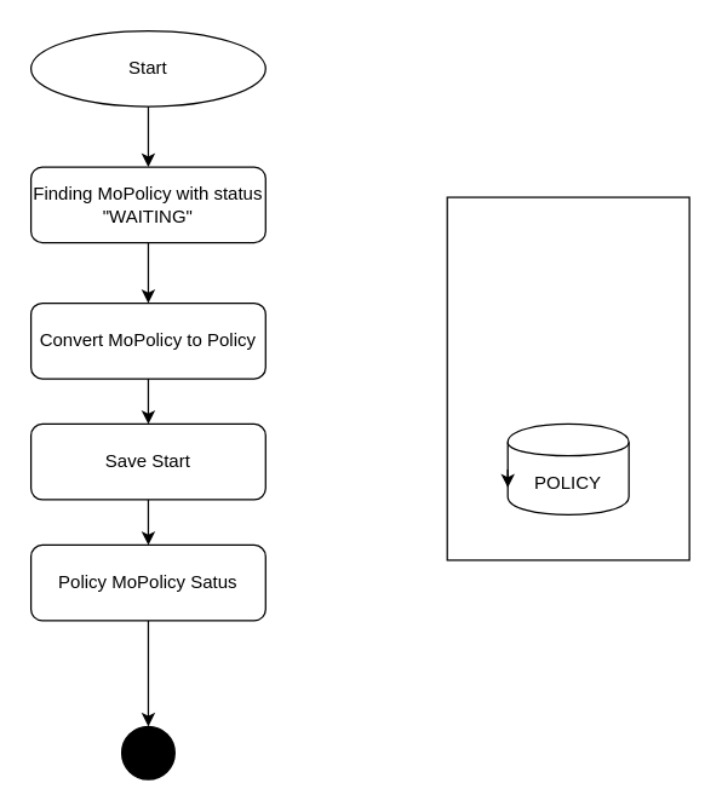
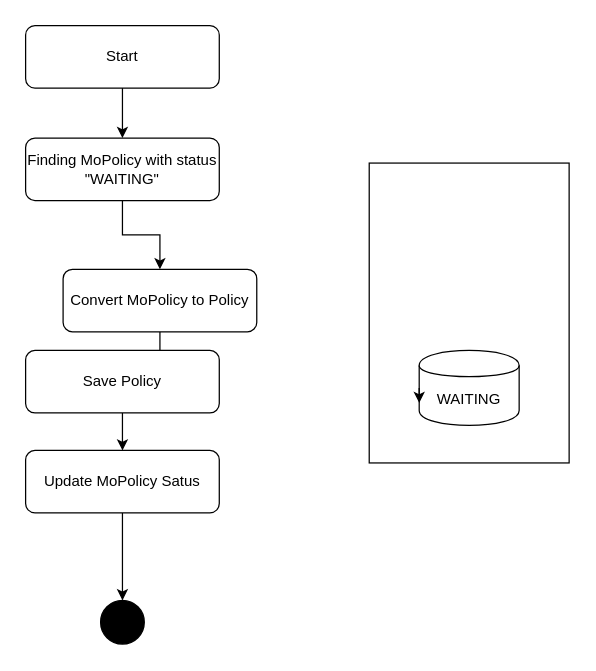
- <mxCell id="4" value="Start" style="ellipse;whiteSpace=wrap;html=1;" parent="1" vertex="1"><mxGeometry x="20" y="20" width="155" height="50" as="geometry" /></mxCell>
+ <mxCell id="4" value="Start" style="rounded=1;whiteSpace=wrap;html=1;" parent="1" vertex="1"><mxGeometry x="20" y="20" width="155" height="50" as="geometry" /></mxCell>
- <mxCell id="9" value="Convert MoPolicy to Policy" style="rounded=1;whiteSpace=wrap;html=1;" vertex="1" parent="1"><mxGeometry x="20" y="200" width="155" height="50" as="geometry" /></mxCell>
+ <mxCell id="9" value="Convert MoPolicy to Policy" style="rounded=1;whiteSpace=wrap;html=1;" vertex="1" parent="1"><mxGeometry x="50" y="215" width="155" height="50" as="geometry" /></mxCell>
- <mxCell id="11" value="Save Start" style="rounded=1;whiteSpace=wrap;html=1;" vertex="1" parent="1"><mxGeometry x="20" y="280" width="155" height="50" as="geometry" /></mxCell>
+ <mxCell id="11" value="Save Policy" style="rounded=1;whiteSpace=wrap;html=1;" vertex="1" parent="1"><mxGeometry x="20" y="280" width="155" height="50" as="geometry" /></mxCell>
- <mxCell id="7" value="POLICY" style="shape=cylinder;whiteSpace=wrap;html=1;boundedLbl=1;backgroundOutline=1;" vertex="1" parent="1"><mxGeometry x="335" y="280" width="80" height="60" as="geometry" /></mxCell>
+ <mxCell id="7" value="WAITING" style="shape=cylinder;whiteSpace=wrap;html=1;boundedLbl=1;backgroundOutline=1;" vertex="1" parent="1"><mxGeometry x="335" y="280" width="80" height="60" as="geometry" /></mxCell>
- <mxCell id="14" value="Policy MoPolicy Satus" style="rounded=1;whiteSpace=wrap;html=1;" vertex="1" parent="1"><mxGeometry x="20" y="360" width="155" height="50" as="geometry" /></mxCell>
+ <mxCell id="14" value="Update MoPolicy Satus" style="rounded=1;whiteSpace=wrap;html=1;" vertex="1" parent="1"><mxGeometry x="20" y="360" width="155" height="50" as="geometry" /></mxCell>
